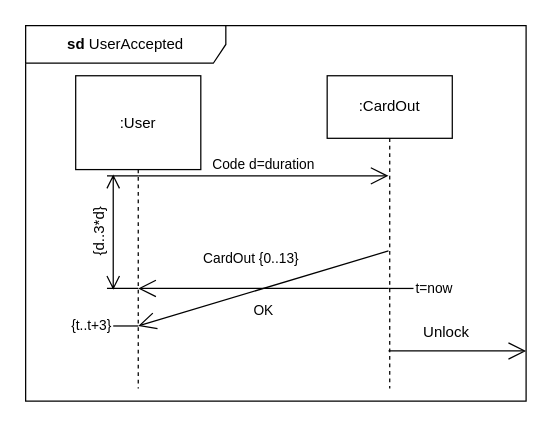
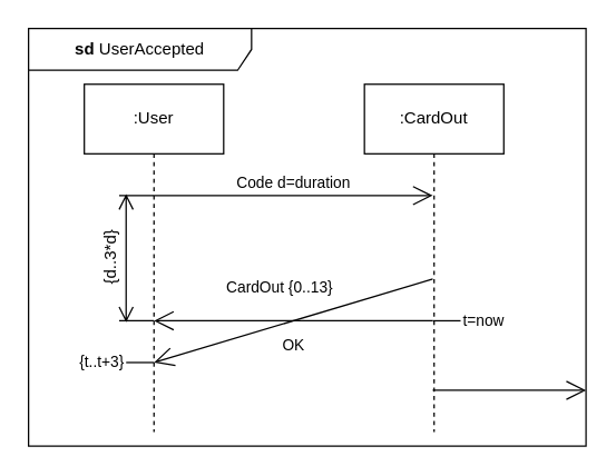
- <mxCell id="3" value=":User" style="shape=rect;html=1;whiteSpace=wrap;align=center;" vertex="1" parent="2"><mxGeometry x="40" y="40" width="100" height="75" as="geometry" /></mxCell>
+ <mxCell id="3" value=":User" style="shape=rect;html=1;whiteSpace=wrap;align=center;" vertex="1" parent="2"><mxGeometry x="40" y="40" width="100" height="50" as="geometry" /></mxCell>
- <mxCell id="14" value="Unlock" style="text;html=1;align=center;verticalAlign=middle;resizable=0;points=[];autosize=1;strokeColor=none;fillColor=none;" vertex="1" parent="1"><mxGeometry x="326" y="250" width="60" height="30" as="geometry" /></mxCell>
